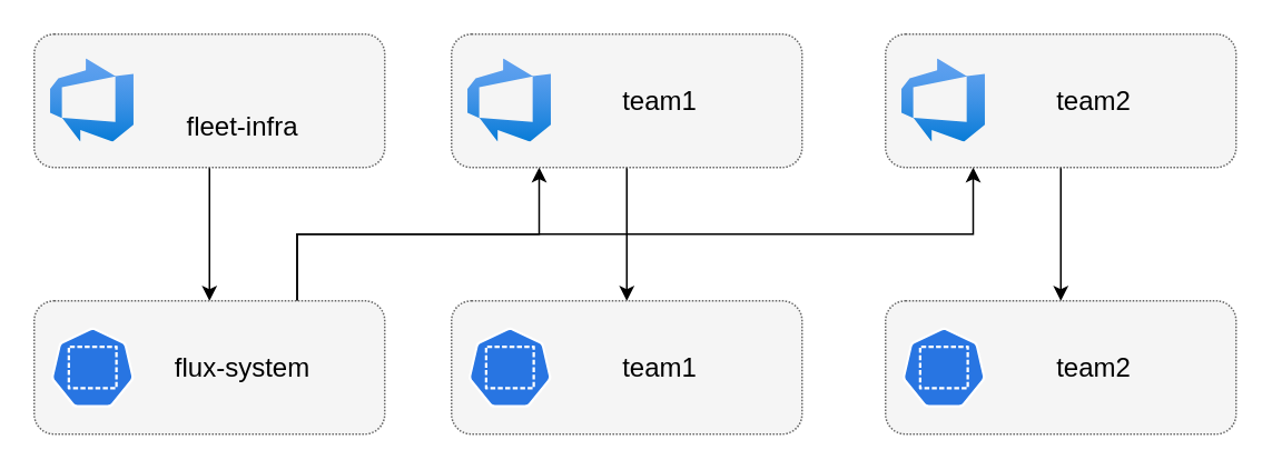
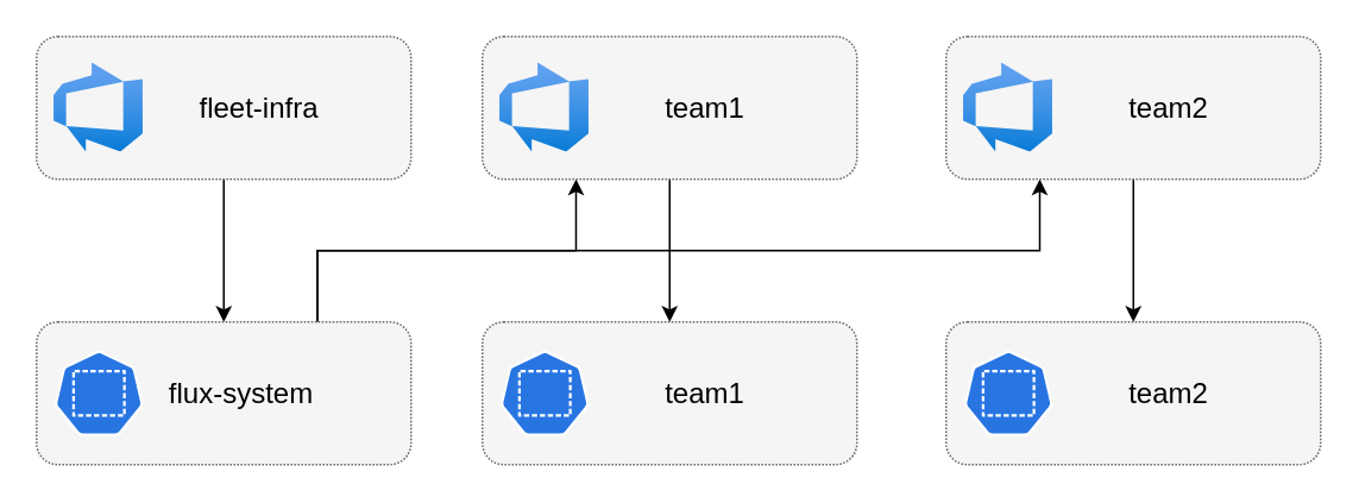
- <mxCell id="16" value="fleet-infra" style="text;html=1;strokeColor=none;fillColor=none;align=center;verticalAlign=middle;whiteSpace=wrap;rounded=0;fontSize=16;" vertex="1" parent="1"><mxGeometry x="100" y="65" width="90" height="20" as="geometry" /></mxCell>
+ <mxCell id="16" value="fleet-infra" style="text;html=1;strokeColor=none;fillColor=none;align=center;verticalAlign=middle;whiteSpace=wrap;rounded=0;fontSize=16;" vertex="1" parent="1"><mxGeometry x="100" y="50" width="90" height="20" as="geometry" /></mxCell>
- <mxCell id="8" value="flux-system" style="text;html=1;strokeColor=none;fillColor=none;align=center;verticalAlign=middle;whiteSpace=wrap;rounded=0;fontSize=16;" vertex="1" parent="1"><mxGeometry x="100" y="210" width="90" height="20" as="geometry" /></mxCell>
+ <mxCell id="8" value="flux-system" style="text;html=1;strokeColor=none;fillColor=none;align=center;verticalAlign=middle;whiteSpace=wrap;rounded=0;fontSize=16;" vertex="1" parent="1"><mxGeometry x="90" y="210" width="90" height="20" as="geometry" /></mxCell>
